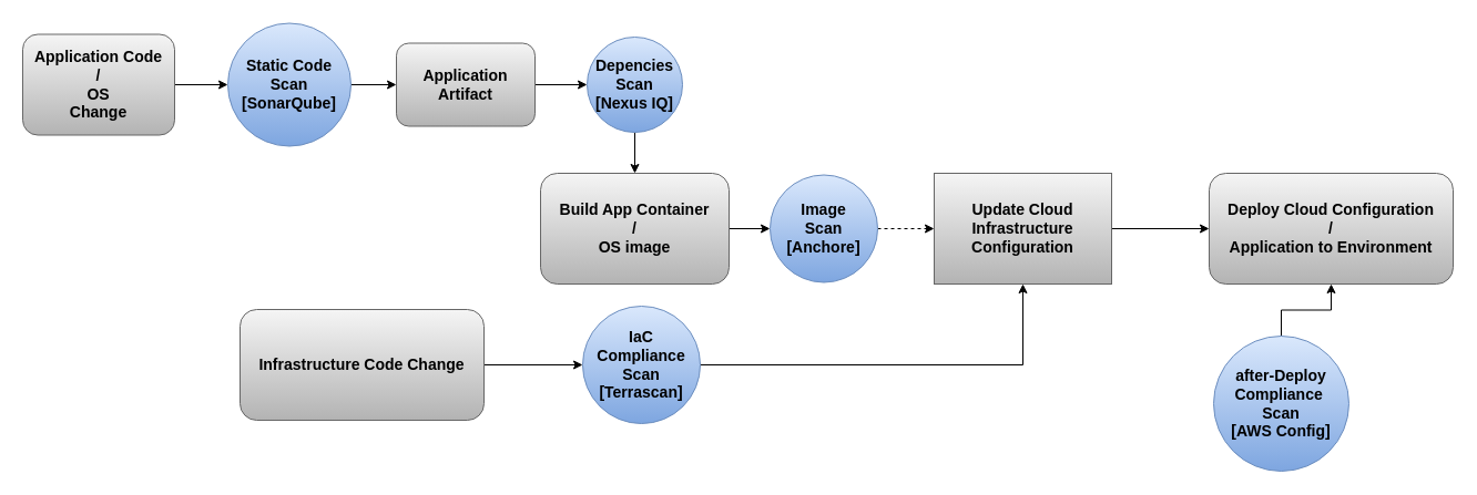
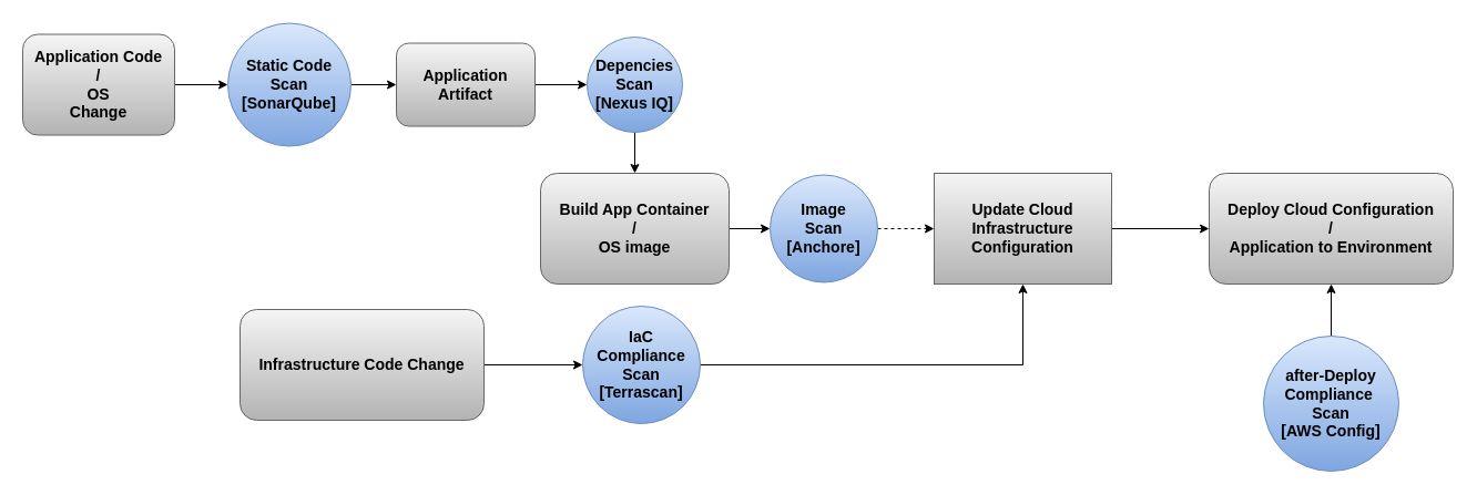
- <mxCell id="16" value="after-Deploy Compliance&amp;nbsp;&lt;br&gt;Scan&lt;br&gt;[AWS Config]" style="ellipse;whiteSpace=wrap;html=1;aspect=fixed;fontSize=14;fillColor=#dae8fc;strokeColor=#6c8ebf;gradientColor=#7ea6e0;fontStyle=1;" parent="1" vertex="1"><mxGeometry x="1094" y="303" width="122" height="122" as="geometry" /></mxCell>
+ <mxCell id="16" value="after-Deploy Compliance&amp;nbsp;&lt;br&gt;Scan&lt;br&gt;[AWS Config]" style="ellipse;whiteSpace=wrap;html=1;aspect=fixed;fontSize=14;fillColor=#dae8fc;strokeColor=#6c8ebf;gradientColor=#7ea6e0;fontStyle=1;" parent="1" vertex="1"><mxGeometry x="1139" y="303" width="122" height="122" as="geometry" /></mxCell>
